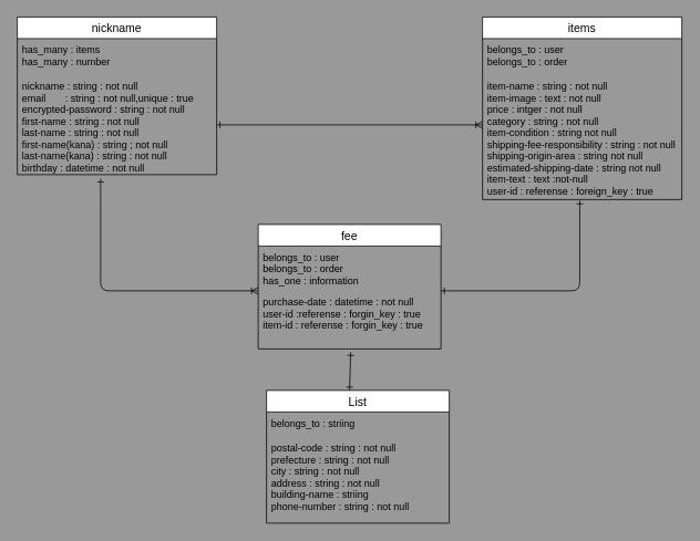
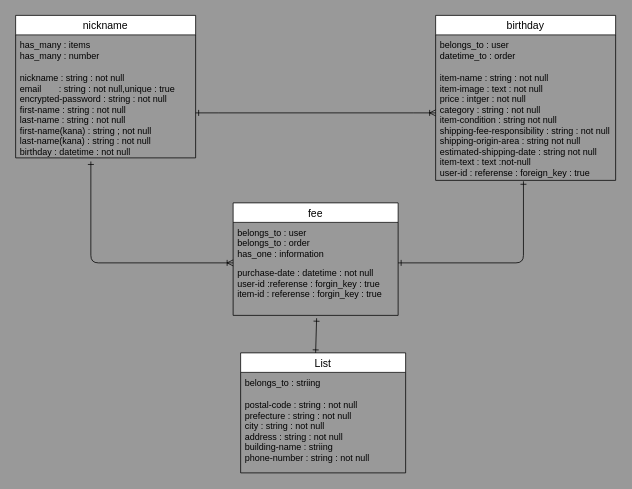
- <mxCell id="10" value="items" style="swimlane;fontStyle=0;childLayout=stackLayout;horizontal=1;startSize=26;horizontalStack=0;resizeParent=1;resizeParentMax=0;resizeLast=0;collapsible=1;marginBottom=0;align=center;fontSize=14;" vertex="1" parent="1"><mxGeometry x="580" y="20" width="240" height="220" as="geometry" /></mxCell>
+ <mxCell id="10" value="birthday" style="swimlane;fontStyle=0;childLayout=stackLayout;horizontal=1;startSize=26;horizontalStack=0;resizeParent=1;resizeParentMax=0;resizeLast=0;collapsible=1;marginBottom=0;align=center;fontSize=14;" vertex="1" parent="1"><mxGeometry x="580" y="20" width="240" height="220" as="geometry" /></mxCell>
- <mxCell id="11" value="belongs_to : user&#10;belongs_to : order" style="text;strokeColor=none;fillColor=none;spacingLeft=4;spacingRight=4;overflow=hidden;rotatable=0;points=[[0,0.5],[1,0.5]];portConstraint=eastwest;fontSize=12;" vertex="1" parent="10"><mxGeometry y="26" width="240" height="44" as="geometry" /></mxCell>
+ <mxCell id="11" value="belongs_to : user&#10;datetime_to : order" style="text;strokeColor=none;fillColor=none;spacingLeft=4;spacingRight=4;overflow=hidden;rotatable=0;points=[[0,0.5],[1,0.5]];portConstraint=eastwest;fontSize=12;" vertex="1" parent="10"><mxGeometry y="26" width="240" height="44" as="geometry" /></mxCell>
